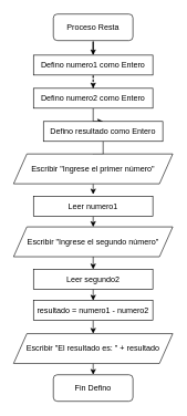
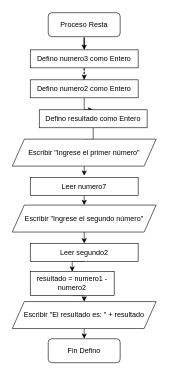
- <mxCell id="5" value="Defino numero1 como Entero" style="rounded=0;whiteSpace=wrap;html=1;" vertex="1" parent="1"><mxGeometry x="50" y="82" width="180" height="30" as="geometry" /></mxCell>
+ <mxCell id="5" value="Defino numero3 como Entero" style="rounded=0;whiteSpace=wrap;html=1;" vertex="1" parent="1"><mxGeometry x="50" y="82" width="180" height="30" as="geometry" /></mxCell>
- <mxCell id="13" value="Leer numero1" style="rounded=0;whiteSpace=wrap;html=1;" vertex="1" parent="1"><mxGeometry x="50" y="295" width="180" height="30" as="geometry" /></mxCell>
+ <mxCell id="13" value="Leer numero7" style="rounded=0;whiteSpace=wrap;html=1;" vertex="1" parent="1"><mxGeometry x="50" y="295" width="180" height="30" as="geometry" /></mxCell>
- <mxCell id="19" value="resultado = numero1 - numero2" style="rounded=0;whiteSpace=wrap;html=1;" vertex="1" parent="1"><mxGeometry x="50" y="452" width="180" height="30" as="geometry" /></mxCell>
+ <mxCell id="19" value="resultado = numero1 - numero2" style="rounded=0;whiteSpace=wrap;html=1;" vertex="1" parent="1"><mxGeometry x="50" y="452" width="140" height="40" as="geometry" /></mxCell>
